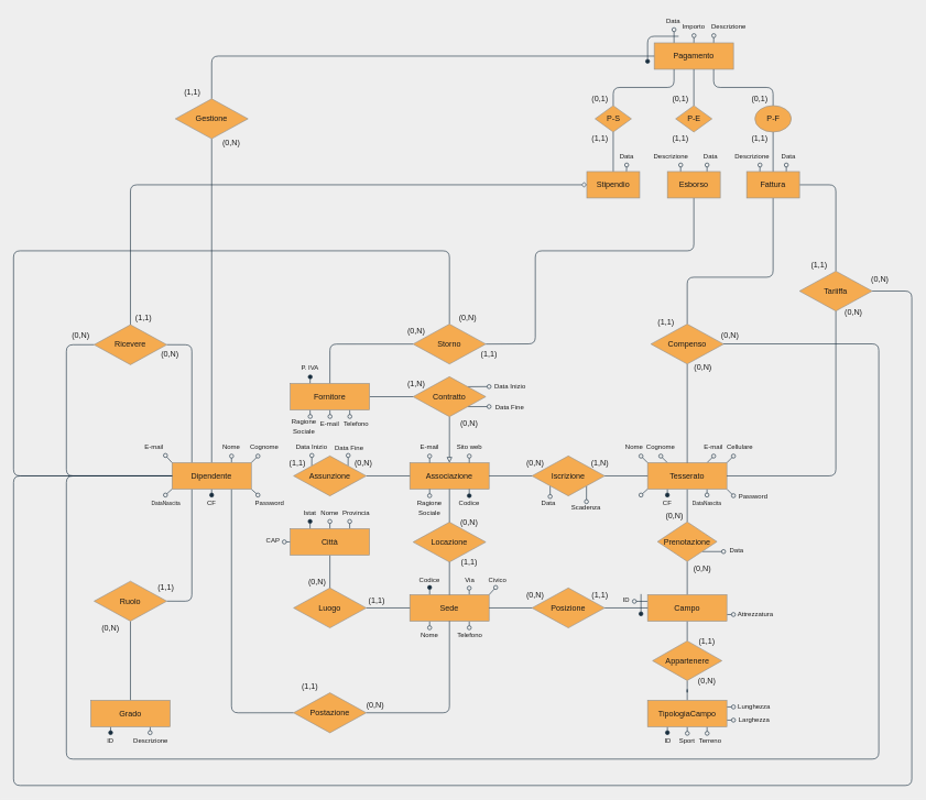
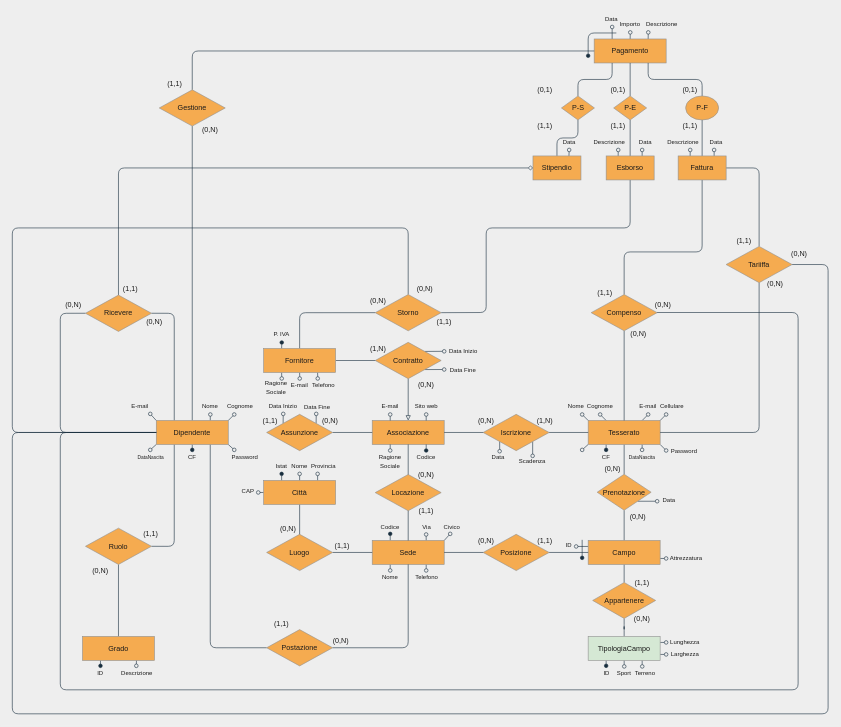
- <mxCell id="193" value="P-S" style="rhombus;whiteSpace=wrap;html=1;fillColor=#F5AB50;strokeColor=#909090;fontColor=#1A1A1A;" parent="1" vertex="1"><mxGeometry x="900.5" y="159" width="55" height="40" as="geometry" /></mxCell>
+ <mxCell id="193" value="P-S" style="rhombus;whiteSpace=wrap;html=1;fillColor=#F5AB50;strokeColor=#909090;fontColor=#1A1A1A;" parent="1" vertex="1"><mxGeometry x="935.5" y="159" width="55" height="40" as="geometry" /></mxCell>
+ <mxCell id="178" style="edgeStyle=orthogonalEdgeStyle;orthogonalLoop=1;jettySize=auto;html=1;exitX=0.5;exitY=0;exitDx=0;exitDy=0;entryX=0.5;entryY=1;entryDx=0;entryDy=0;endArrow=none;endFill=0;strokeColor=#182E3E;fontColor=#1A1A1A;labelBackgroundColor=#EEEEEE;" parent="1" source="181" target="195" edge="1"><mxGeometry relative="1" as="geometry" /></mxCell>
- <mxCell id="43" value="TipologiaCampo" style="whiteSpace=wrap;html=1;fillColor=#F5AB50;strokeColor=#909090;fontColor=#1A1A1A;" parent="1" vertex="1"><mxGeometry x="980" y="1060" width="120" height="40" as="geometry" /></mxCell>
+ <mxCell id="43" value="TipologiaCampo" style="whiteSpace=wrap;html=1;fillColor=#d5e8d4;strokeColor=#909090;fontColor=#1A1A1A;" parent="1" vertex="1"><mxGeometry x="980" y="1060" width="120" height="40" as="geometry" /></mxCell>
